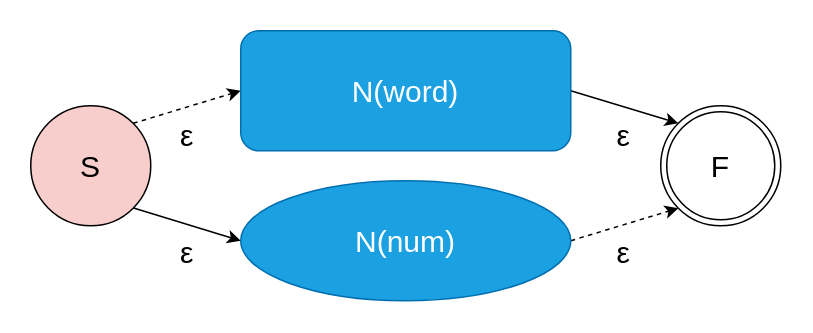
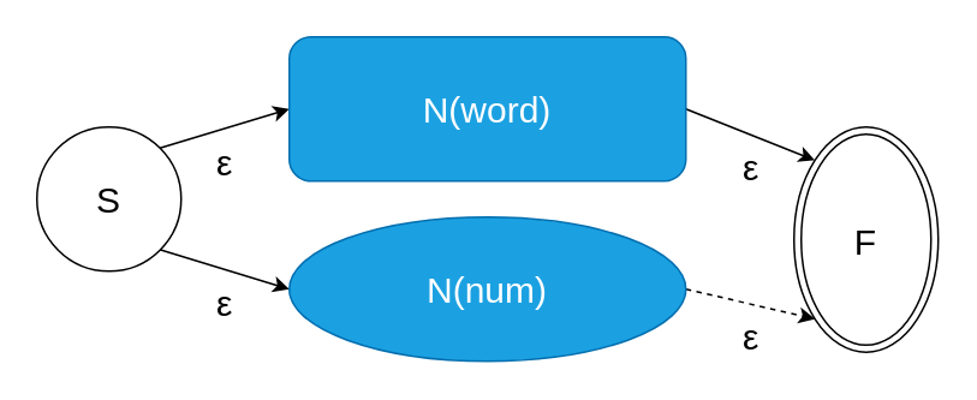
- <mxCell id="2" value="ε" style="edgeStyle=none;rounded=0;orthogonalLoop=1;jettySize=auto;html=1;exitX=1;exitY=0;exitDx=0;exitDy=0;entryX=0;entryY=0.5;entryDx=0;entryDy=0;fontSize=20;labelPosition=center;verticalLabelPosition=bottom;align=center;verticalAlign=top;dashed=1;" parent="1" source="4" target="8" edge="1"><mxGeometry relative="1" as="geometry" /></mxCell>
+ <mxCell id="2" value="ε" style="edgeStyle=none;rounded=0;orthogonalLoop=1;jettySize=auto;html=1;exitX=1;exitY=0;exitDx=0;exitDy=0;entryX=0;entryY=0.5;entryDx=0;entryDy=0;fontSize=20;labelPosition=center;verticalLabelPosition=bottom;align=center;verticalAlign=top;" parent="1" source="4" target="8" edge="1"><mxGeometry relative="1" as="geometry" /></mxCell>
- <mxCell id="4" value="S" style="ellipse;whiteSpace=wrap;html=1;aspect=fixed;fontSize=20;fillColor=#f8cecc;" parent="1" vertex="1"><mxGeometry x="20" y="70" width="80" height="80" as="geometry" /></mxCell>
+ <mxCell id="4" value="S" style="ellipse;whiteSpace=wrap;html=1;aspect=fixed;fontSize=20;" parent="1" vertex="1"><mxGeometry x="20" y="70" width="80" height="80" as="geometry" /></mxCell>
- <mxCell id="9" value="F" style="ellipse;shape=doubleEllipse;whiteSpace=wrap;html=1;aspect=fixed;fontSize=20;" vertex="1" parent="1"><mxGeometry x="440" y="70" width="80" height="80" as="geometry" /></mxCell>
+ <mxCell id="9" value="F" style="ellipse;shape=doubleEllipse;whiteSpace=wrap;html=1;aspect=fixed;fontSize=20;" vertex="1" parent="1"><mxGeometry x="440" y="70" width="80" height="125" as="geometry" /></mxCell>
